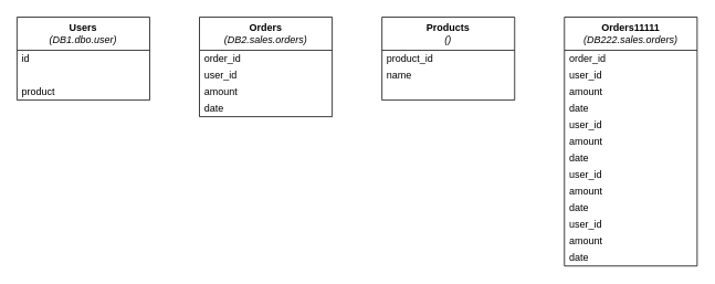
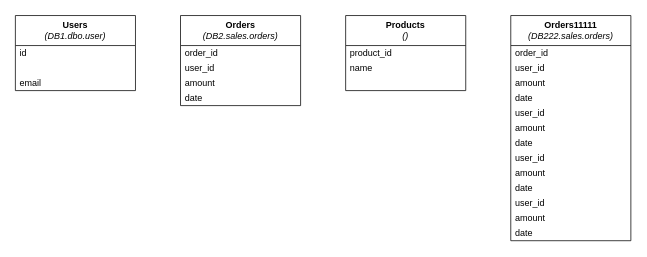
- <mxCell id="4" value="product" style="text;html=1;align=left;verticalAlign=middle;spacingLeft=4;" vertex="1" parent="2"><mxGeometry x="0" y="80" width="160" height="20" as="geometry" /></mxCell>
+ <mxCell id="4" value="email" style="text;html=1;align=left;verticalAlign=middle;spacingLeft=4;" vertex="1" parent="2"><mxGeometry x="0" y="80" width="160" height="20" as="geometry" /></mxCell>
